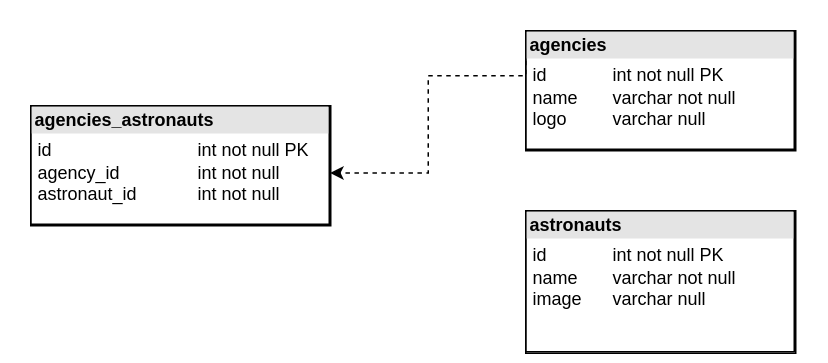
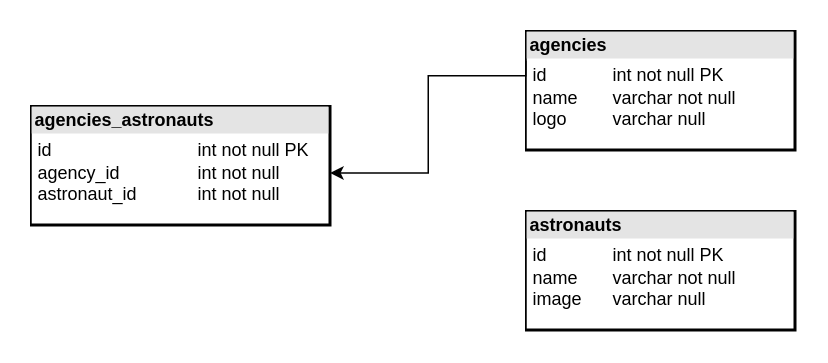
- <mxCell id="5" style="edgeStyle=orthogonalEdgeStyle;rounded=0;orthogonalLoop=1;jettySize=auto;html=1;exitX=0;exitY=0.25;exitDx=0;exitDy=0;entryX=0.998;entryY=0.56;entryDx=0;entryDy=0;entryPerimeter=0;fontFamily=Helvetica;fontSize=12;fontColor=default;dashed=1;" edge="1" parent="1" source="2" target="4"><mxGeometry relative="1" as="geometry"><Array as="points"><mxPoint x="350" y="50" /><mxPoint x="285" y="50" /><mxPoint x="285" y="115" /></Array></mxGeometry></mxCell>
+ <mxCell id="5" style="edgeStyle=orthogonalEdgeStyle;rounded=0;orthogonalLoop=1;jettySize=auto;html=1;exitX=0;exitY=0.25;exitDx=0;exitDy=0;entryX=0.998;entryY=0.56;entryDx=0;entryDy=0;entryPerimeter=0;fontFamily=Helvetica;fontSize=12;fontColor=default;" edge="1" parent="1" source="2" target="4"><mxGeometry relative="1" as="geometry"><Array as="points"><mxPoint x="350" y="50" /><mxPoint x="285" y="50" /><mxPoint x="285" y="115" /></Array></mxGeometry></mxCell>
- <mxCell id="3" value="&lt;div style=&quot;box-sizing:border-box;width:100%;background:#e4e4e4;padding:2px;&quot;&gt;&lt;b&gt;astronauts&lt;/b&gt;&lt;/div&gt;&lt;table style=&quot;width:100%;font-size:1em;&quot; cellpadding=&quot;2&quot; cellspacing=&quot;0&quot;&gt;&lt;tbody&gt;&lt;tr&gt;&lt;td&gt;&lt;table style=&quot;font-size: 1em; width: 180px;&quot; cellpadding=&quot;2&quot; cellspacing=&quot;0&quot;&gt;&lt;tbody&gt;&lt;tr&gt;&lt;td&gt;id&lt;span style=&quot;white-space: pre;&quot;&gt;&#09;&lt;span style=&quot;white-space: pre;&quot;&gt;&#09;&lt;/span&gt;&lt;/span&gt;int not null PK&lt;br&gt;name&lt;span style=&quot;white-space: pre;&quot;&gt;&#09;&lt;/span&gt;varchar not null&lt;br&gt;image&lt;span style=&quot;white-space: pre;&quot;&gt;&#09;&lt;/span&gt;varchar null&lt;/td&gt;&lt;/tr&gt;&lt;/tbody&gt;&lt;/table&gt;&lt;/td&gt;&lt;td&gt;&lt;br&gt;&lt;/td&gt;&lt;/tr&gt;&lt;tr&gt;&lt;td&gt;&lt;br&gt;&lt;/td&gt;&lt;td&gt;&lt;br&gt;&lt;/td&gt;&lt;/tr&gt;&lt;tr&gt;&lt;td&gt;&lt;/td&gt;&lt;td&gt;&lt;br&gt;&lt;/td&gt;&lt;/tr&gt;&lt;/tbody&gt;&lt;/table&gt;" style="verticalAlign=top;align=left;overflow=fill;html=1;rounded=0;glass=0;strokeColor=default;fontFamily=Helvetica;fontSize=12;fontColor=default;fillColor=default;labelBorderColor=default;" vertex="1" parent="1"><mxGeometry x="350" y="140" width="180" height="95" as="geometry" /></mxCell>
+ <mxCell id="3" value="&lt;div style=&quot;box-sizing:border-box;width:100%;background:#e4e4e4;padding:2px;&quot;&gt;&lt;b&gt;astronauts&lt;/b&gt;&lt;/div&gt;&lt;table style=&quot;width:100%;font-size:1em;&quot; cellpadding=&quot;2&quot; cellspacing=&quot;0&quot;&gt;&lt;tbody&gt;&lt;tr&gt;&lt;td&gt;&lt;table style=&quot;font-size: 1em; width: 180px;&quot; cellpadding=&quot;2&quot; cellspacing=&quot;0&quot;&gt;&lt;tbody&gt;&lt;tr&gt;&lt;td&gt;id&lt;span style=&quot;white-space: pre;&quot;&gt;&#09;&lt;span style=&quot;white-space: pre;&quot;&gt;&#09;&lt;/span&gt;&lt;/span&gt;int not null PK&lt;br&gt;name&lt;span style=&quot;white-space: pre;&quot;&gt;&#09;&lt;/span&gt;varchar not null&lt;br&gt;image&lt;span style=&quot;white-space: pre;&quot;&gt;&#09;&lt;/span&gt;varchar null&lt;/td&gt;&lt;/tr&gt;&lt;/tbody&gt;&lt;/table&gt;&lt;/td&gt;&lt;td&gt;&lt;br&gt;&lt;/td&gt;&lt;/tr&gt;&lt;tr&gt;&lt;td&gt;&lt;br&gt;&lt;/td&gt;&lt;td&gt;&lt;br&gt;&lt;/td&gt;&lt;/tr&gt;&lt;tr&gt;&lt;td&gt;&lt;/td&gt;&lt;td&gt;&lt;br&gt;&lt;/td&gt;&lt;/tr&gt;&lt;/tbody&gt;&lt;/table&gt;" style="verticalAlign=top;align=left;overflow=fill;html=1;rounded=0;glass=0;strokeColor=default;fontFamily=Helvetica;fontSize=12;fontColor=default;fillColor=default;labelBorderColor=default;" vertex="1" parent="1"><mxGeometry x="350" y="140" width="180" height="80" as="geometry" /></mxCell>
